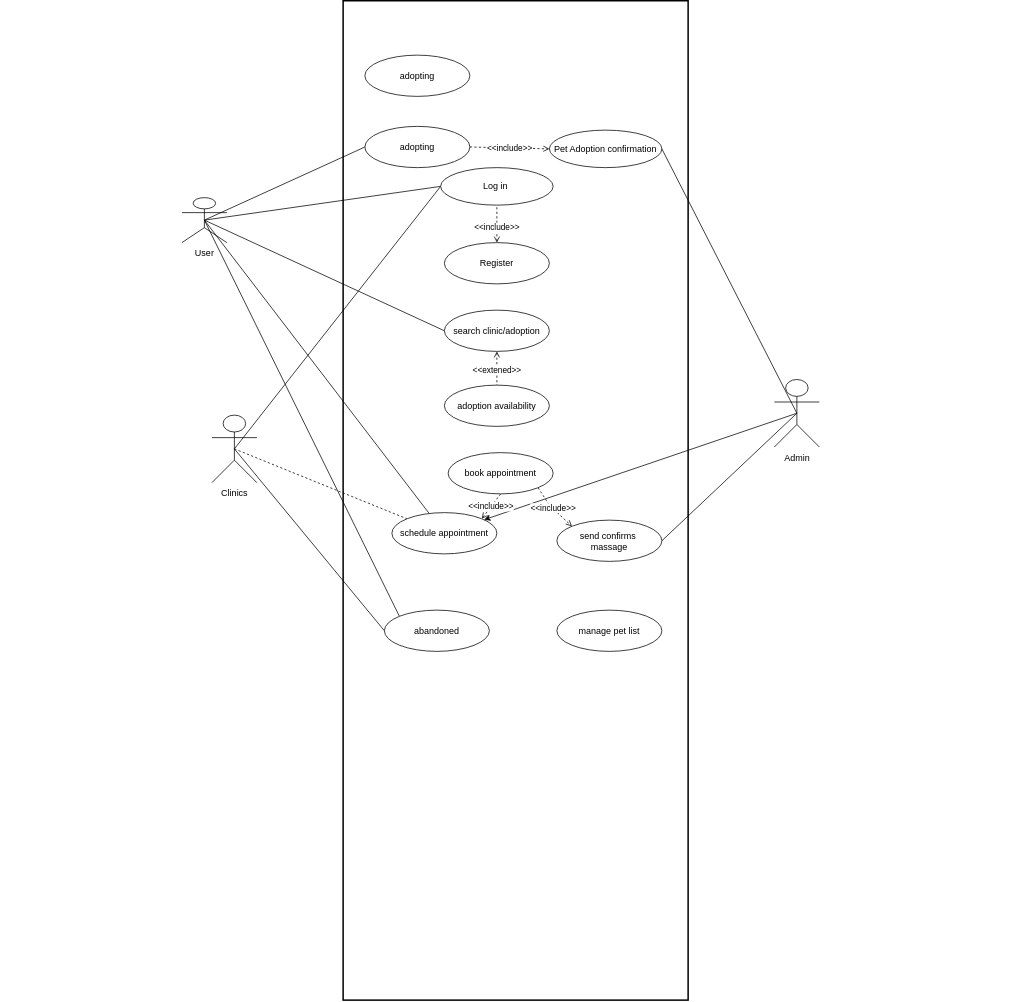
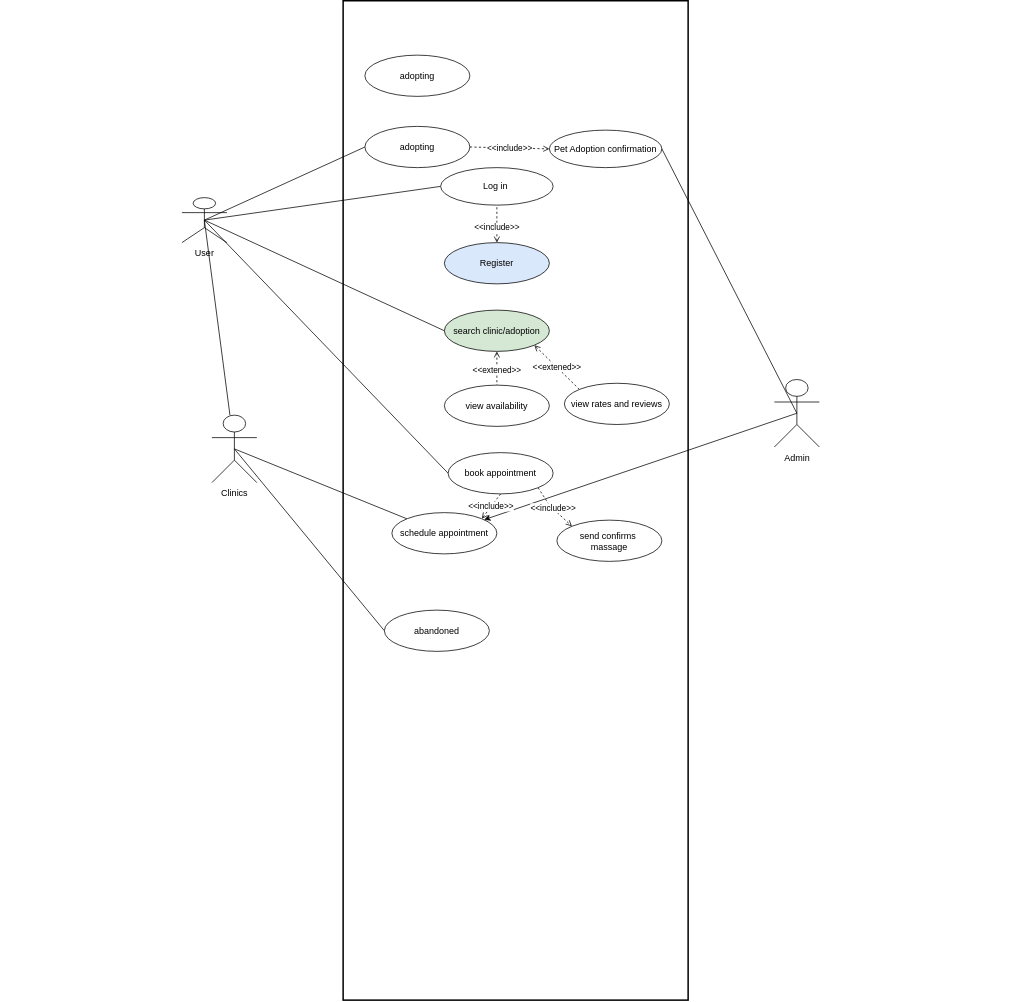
- <mxCell id="19" value="Register" style="ellipse;whiteSpace=wrap;html=1;" vertex="1" parent="1"><mxGeometry x="592" y="270" width="140" height="55" as="geometry" /></mxCell>
+ <mxCell id="19" value="Register" style="ellipse;whiteSpace=wrap;html=1;fillColor=#dae8fc;" vertex="1" parent="1"><mxGeometry x="592" y="270" width="140" height="55" as="geometry" /></mxCell>
- <mxCell id="9" style="rounded=0;orthogonalLoop=1;jettySize=auto;html=1;exitX=0.5;exitY=0.5;exitDx=0;exitDy=0;exitPerimeter=0;entryX=0;entryY=0.5;entryDx=0;entryDy=0;endArrow=none;endFill=0;" edge="1" parent="1" source="12" target="16"><mxGeometry relative="1" as="geometry" /></mxCell>
- <mxCell id="21" value="search clinic/adoption" style="ellipse;whiteSpace=wrap;html=1;" vertex="1" parent="1"><mxGeometry x="592" y="360" width="140" height="55" as="geometry" /></mxCell>
+ <mxCell id="21" value="search clinic/adoption" style="ellipse;whiteSpace=wrap;html=1;fillColor=#d5e8d4;" vertex="1" parent="1"><mxGeometry x="592" y="360" width="140" height="55" as="geometry" /></mxCell>
+ <mxCell id="23" value="&amp;lt;&amp;lt;extened&amp;gt;&amp;gt;" style="rounded=0;orthogonalLoop=1;jettySize=auto;html=1;exitX=0;exitY=0;exitDx=0;exitDy=0;entryX=1;entryY=1;entryDx=0;entryDy=0;dashed=1;endArrow=open;endFill=0;" edge="1" parent="1" source="24" target="21"><mxGeometry relative="1" as="geometry" /></mxCell>
- <mxCell id="5" style="rounded=0;orthogonalLoop=1;jettySize=auto;html=1;exitX=0.5;exitY=0.5;exitDx=0;exitDy=0;exitPerimeter=0;endArrow=none;endFill=0;" edge="1" parent="1" source="8" target="28"><mxGeometry relative="1" as="geometry" /></mxCell>
+ <mxCell id="5" style="rounded=0;orthogonalLoop=1;jettySize=auto;html=1;exitX=0.5;exitY=0.5;exitDx=0;exitDy=0;exitPerimeter=0;entryX=0;entryY=0.5;entryDx=0;entryDy=0;endArrow=none;endFill=0;" edge="1" parent="1" source="8" target="27"><mxGeometry relative="1" as="geometry" /></mxCell>
+ <mxCell id="24" value="view rates and reviews" style="ellipse;whiteSpace=wrap;html=1;" vertex="1" parent="1"><mxGeometry x="752" y="457.5" width="140" height="55" as="geometry" /></mxCell>
- <mxCell id="22" value="adoption availability" style="ellipse;whiteSpace=wrap;html=1;" vertex="1" parent="1"><mxGeometry x="592" y="460" width="140" height="55" as="geometry" /></mxCell>
+ <mxCell id="22" value="view availability" style="ellipse;whiteSpace=wrap;html=1;" vertex="1" parent="1"><mxGeometry x="592" y="460" width="140" height="55" as="geometry" /></mxCell>
- <mxCell id="6" style="rounded=0;orthogonalLoop=1;jettySize=auto;html=1;exitX=0.5;exitY=0.5;exitDx=0;exitDy=0;exitPerimeter=0;entryX=0;entryY=0;entryDx=0;entryDy=0;endArrow=none;endFill=0;" edge="1" parent="1" source="8" target="32"><mxGeometry relative="1" as="geometry" /></mxCell>
+ <mxCell id="6" style="rounded=0;orthogonalLoop=1;jettySize=auto;html=1;exitX=0.5;exitY=0.5;exitDx=0;exitDy=0;exitPerimeter=0;endArrow=none;endFill=0;" edge="1" parent="1" source="8" target="12"><mxGeometry relative="1" as="geometry" /></mxCell>
- <mxCell id="13" style="rounded=0;orthogonalLoop=1;jettySize=auto;html=1;exitX=0.5;exitY=0.5;exitDx=0;exitDy=0;exitPerimeter=0;entryX=1;entryY=0.5;entryDx=0;entryDy=0;endArrow=none;endFill=0;" edge="1" parent="1" source="15" target="29"><mxGeometry relative="1" as="geometry" /></mxCell>
- <mxCell id="10" style="rounded=0;orthogonalLoop=1;jettySize=auto;html=1;exitX=0.5;exitY=0.5;exitDx=0;exitDy=0;exitPerimeter=0;entryX=0;entryY=0;entryDx=0;entryDy=0;endArrow=none;endFill=0;dashed=1;" edge="1" parent="1" source="12" target="28"><mxGeometry relative="1" as="geometry" /></mxCell>
+ <mxCell id="10" style="rounded=0;orthogonalLoop=1;jettySize=auto;html=1;exitX=0.5;exitY=0.5;exitDx=0;exitDy=0;exitPerimeter=0;entryX=0;entryY=0;entryDx=0;entryDy=0;endArrow=none;endFill=0;" edge="1" parent="1" source="12" target="28"><mxGeometry relative="1" as="geometry" /></mxCell>
- <mxCell id="33" value="manage pet list" style="ellipse;whiteSpace=wrap;html=1;" vertex="1" parent="1"><mxGeometry x="742" y="760" width="140" height="55" as="geometry" /></mxCell>
